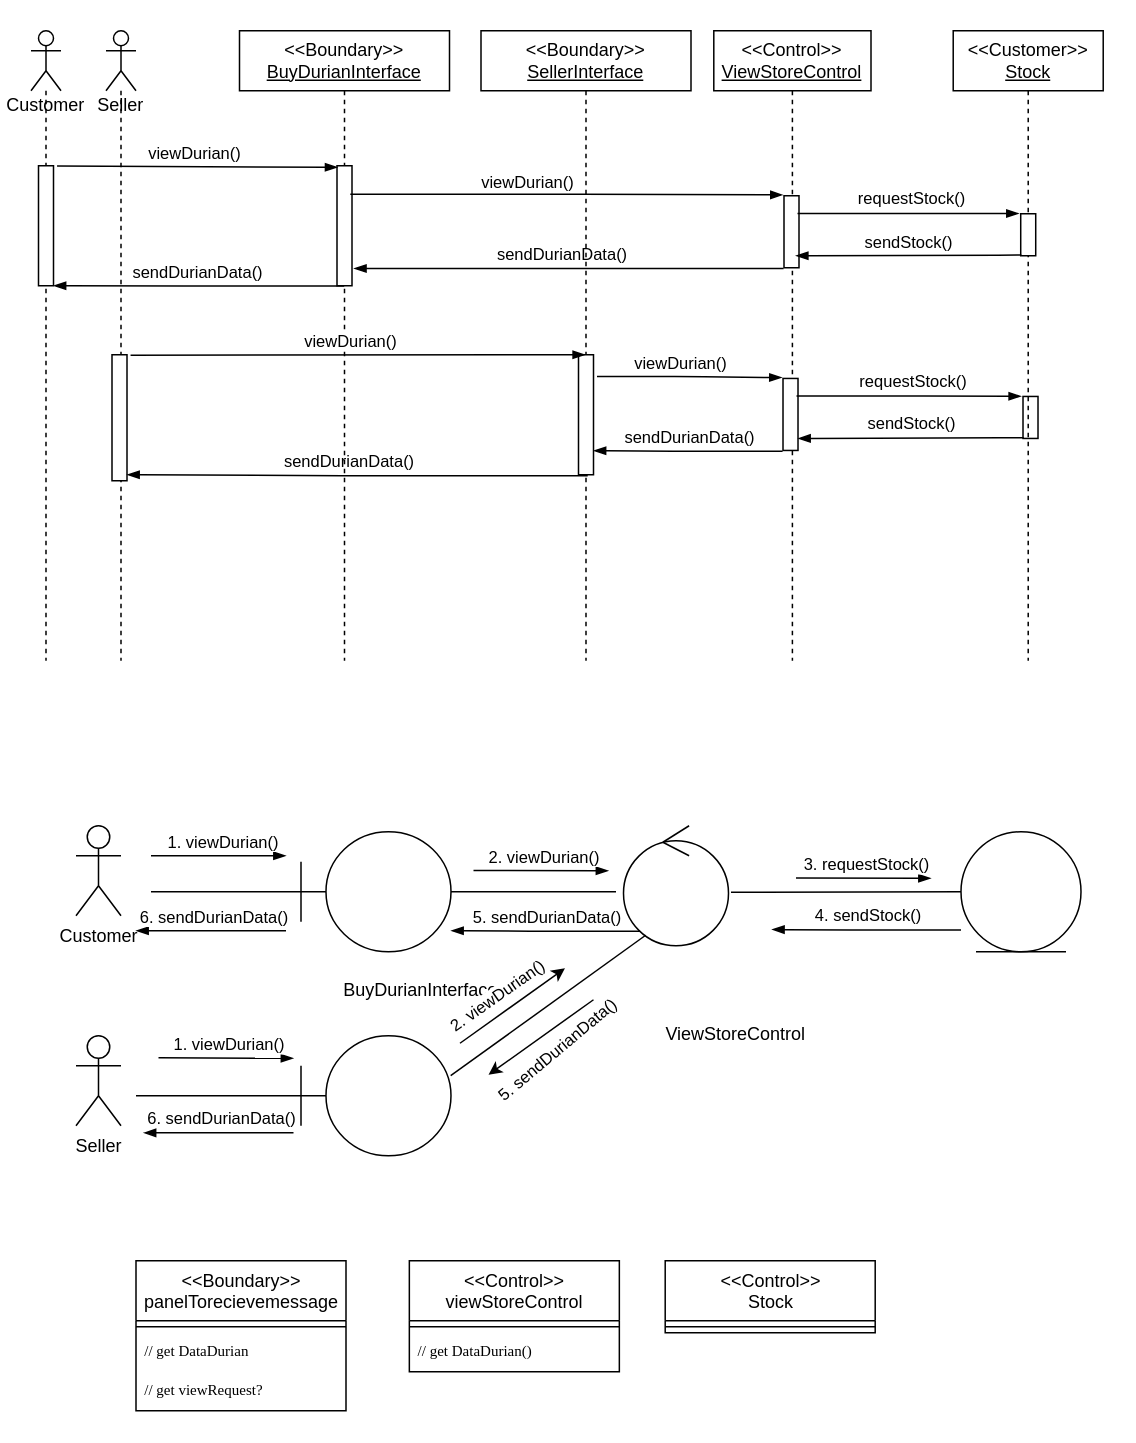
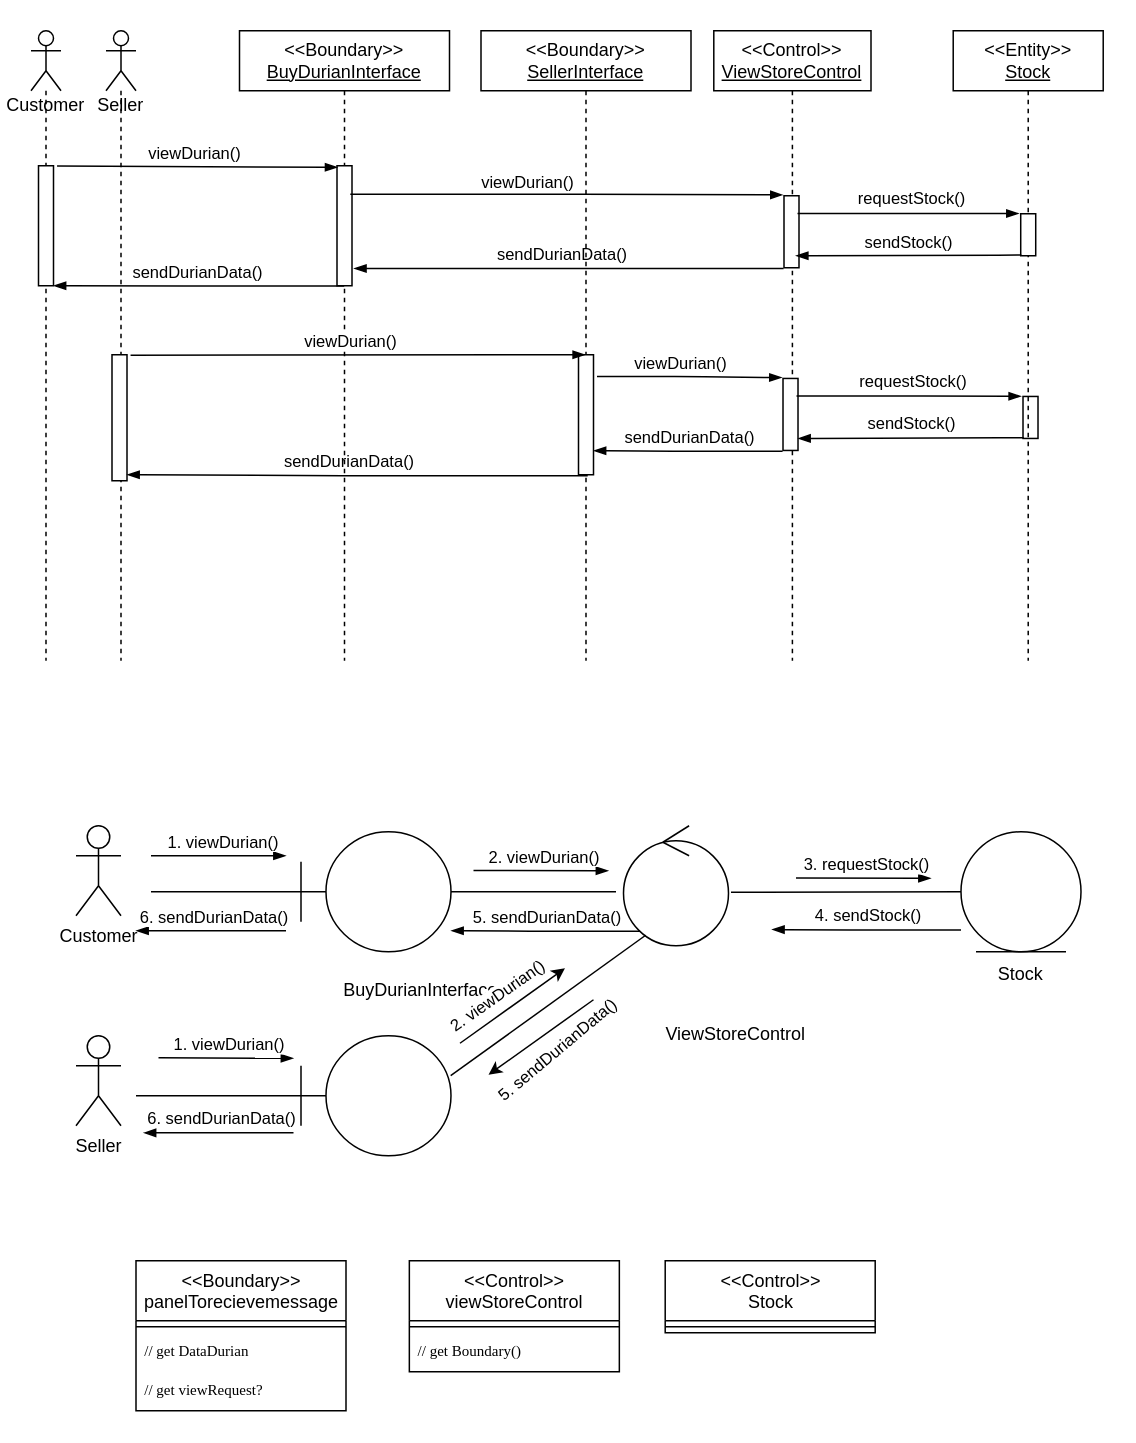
- <mxCell id="28" value="&amp;lt;&amp;lt;Customer&amp;gt;&amp;gt;&lt;br&gt;&lt;u&gt;Stock&lt;/u&gt;" style="shape=umlLifeline;perimeter=lifelinePerimeter;whiteSpace=wrap;html=1;container=1;collapsible=0;recursiveResize=0;outlineConnect=0;" parent="1" vertex="1"><mxGeometry x="634.81" y="20" width="100" height="420" as="geometry" /></mxCell>
+ <mxCell id="28" value="&amp;lt;&amp;lt;Entity&amp;gt;&amp;gt;&lt;br&gt;&lt;u&gt;Stock&lt;/u&gt;" style="shape=umlLifeline;perimeter=lifelinePerimeter;whiteSpace=wrap;html=1;container=1;collapsible=0;recursiveResize=0;outlineConnect=0;" parent="1" vertex="1"><mxGeometry x="634.81" y="20" width="100" height="420" as="geometry" /></mxCell>
+ <mxCell id="59" value="Stock" style="text;html=1;strokeColor=none;fillColor=none;align=center;verticalAlign=middle;whiteSpace=wrap;rounded=0;" vertex="1" parent="1"><mxGeometry x="650" y="634" width="60" height="30" as="geometry" /></mxCell>
- <mxCell id="38" value="// get DataDurian()" style="text;strokeColor=none;fillColor=none;align=left;verticalAlign=top;spacingLeft=4;spacingRight=4;overflow=hidden;rotatable=0;points=[[0,0.5],[1,0.5]];portConstraint=eastwest;strokeWidth=0;fontFamily=Tahoma;fontSize=10;" parent="36" vertex="1"><mxGeometry y="48" width="140" height="26" as="geometry" /></mxCell>
+ <mxCell id="38" value="// get Boundary()" style="text;strokeColor=none;fillColor=none;align=left;verticalAlign=top;spacingLeft=4;spacingRight=4;overflow=hidden;rotatable=0;points=[[0,0.5],[1,0.5]];portConstraint=eastwest;strokeWidth=0;fontFamily=Tahoma;fontSize=10;" parent="36" vertex="1"><mxGeometry y="48" width="140" height="26" as="geometry" /></mxCell>
